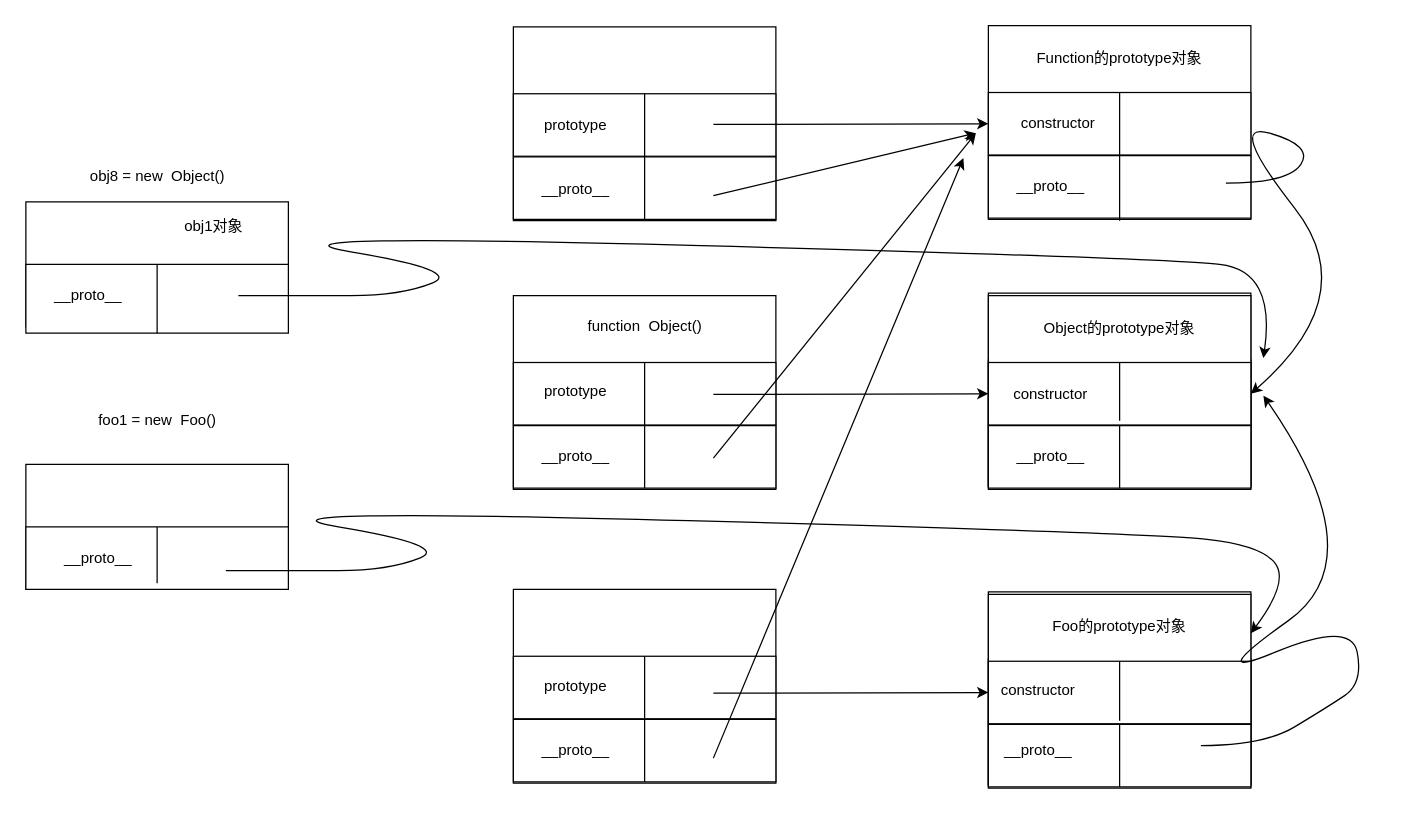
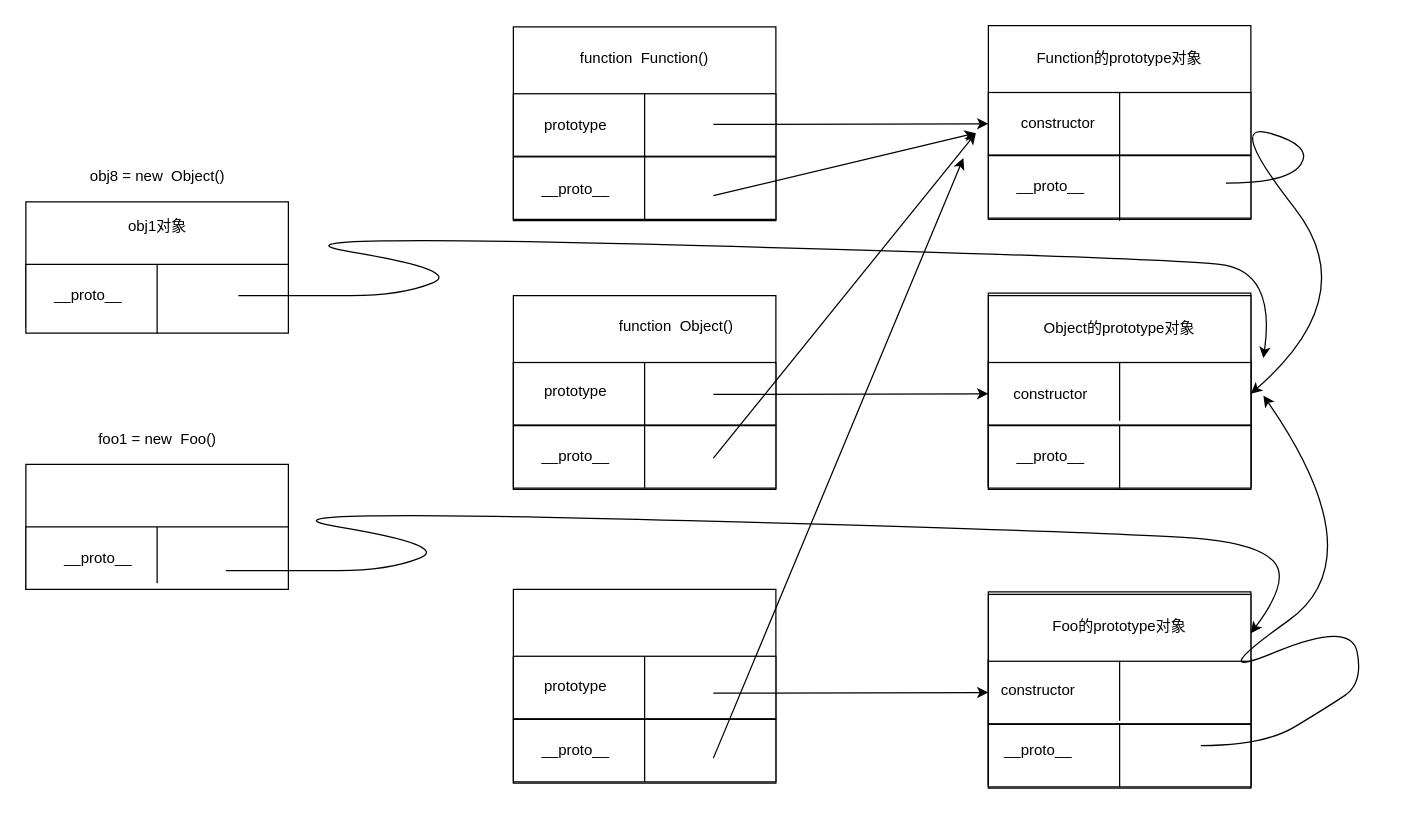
+ <mxCell id="11" value="function&amp;nbsp; Function()" style="text;html=1;strokeColor=none;fillColor=none;align=center;verticalAlign=middle;whiteSpace=wrap;rounded=0;" parent="1" vertex="1"><mxGeometry x="451.88" y="36" width="126.25" height="20" as="geometry" /></mxCell>
- <mxCell id="5" value="obj1对象" style="text;html=1;strokeColor=none;fillColor=none;align=center;verticalAlign=middle;whiteSpace=wrap;rounded=0;" parent="1" vertex="1"><mxGeometry x="142.5" y="171" width="55" height="20" as="geometry" /></mxCell>
+ <mxCell id="5" value="obj1对象" style="text;html=1;strokeColor=none;fillColor=none;align=center;verticalAlign=middle;whiteSpace=wrap;rounded=0;" parent="1" vertex="1"><mxGeometry x="97.5" y="171" width="55" height="20" as="geometry" /></mxCell>
- <mxCell id="15" value="function&amp;nbsp; Object()" style="text;html=1;strokeColor=none;fillColor=none;align=center;verticalAlign=middle;whiteSpace=wrap;rounded=0;" parent="1" vertex="1"><mxGeometry x="463.75" y="251" width="102.5" height="20" as="geometry" /></mxCell>
+ <mxCell id="15" value="function&amp;nbsp; Object()" style="text;html=1;strokeColor=none;fillColor=none;align=center;verticalAlign=middle;whiteSpace=wrap;rounded=0;" parent="1" vertex="1"><mxGeometry x="488.75" y="251" width="102.5" height="20" as="geometry" /></mxCell>
- <mxCell id="8" value="foo1 = new&amp;nbsp; Foo()" style="text;html=1;align=center;verticalAlign=middle;resizable=0;points=[];autosize=1;strokeColor=none;" parent="1" vertex="1"><mxGeometry x="70" y="326" width="110" height="20" as="geometry" /></mxCell>
+ <mxCell id="8" value="foo1 = new&amp;nbsp; Foo()" style="text;html=1;align=center;verticalAlign=middle;resizable=0;points=[];autosize=1;strokeColor=none;" parent="1" vertex="1"><mxGeometry x="70" y="341" width="110" height="20" as="geometry" /></mxCell>
